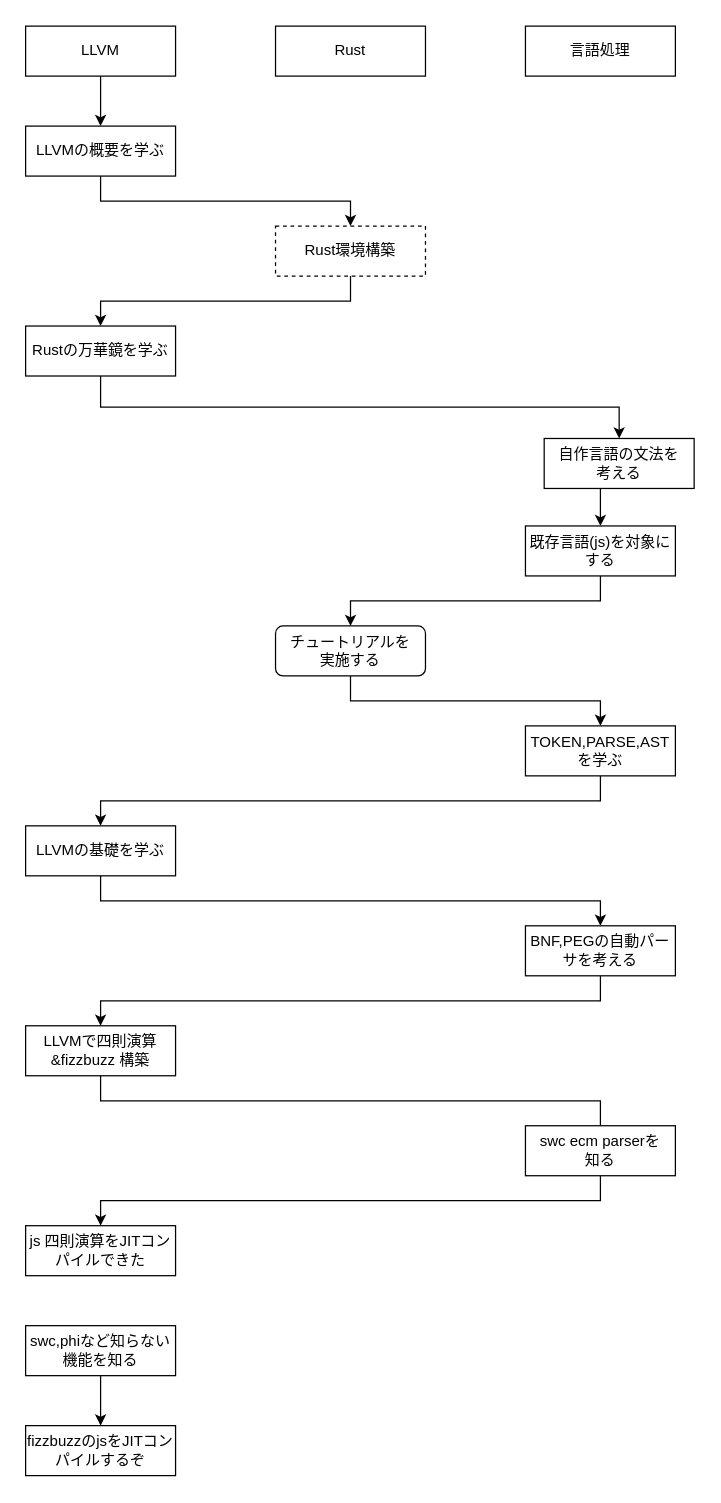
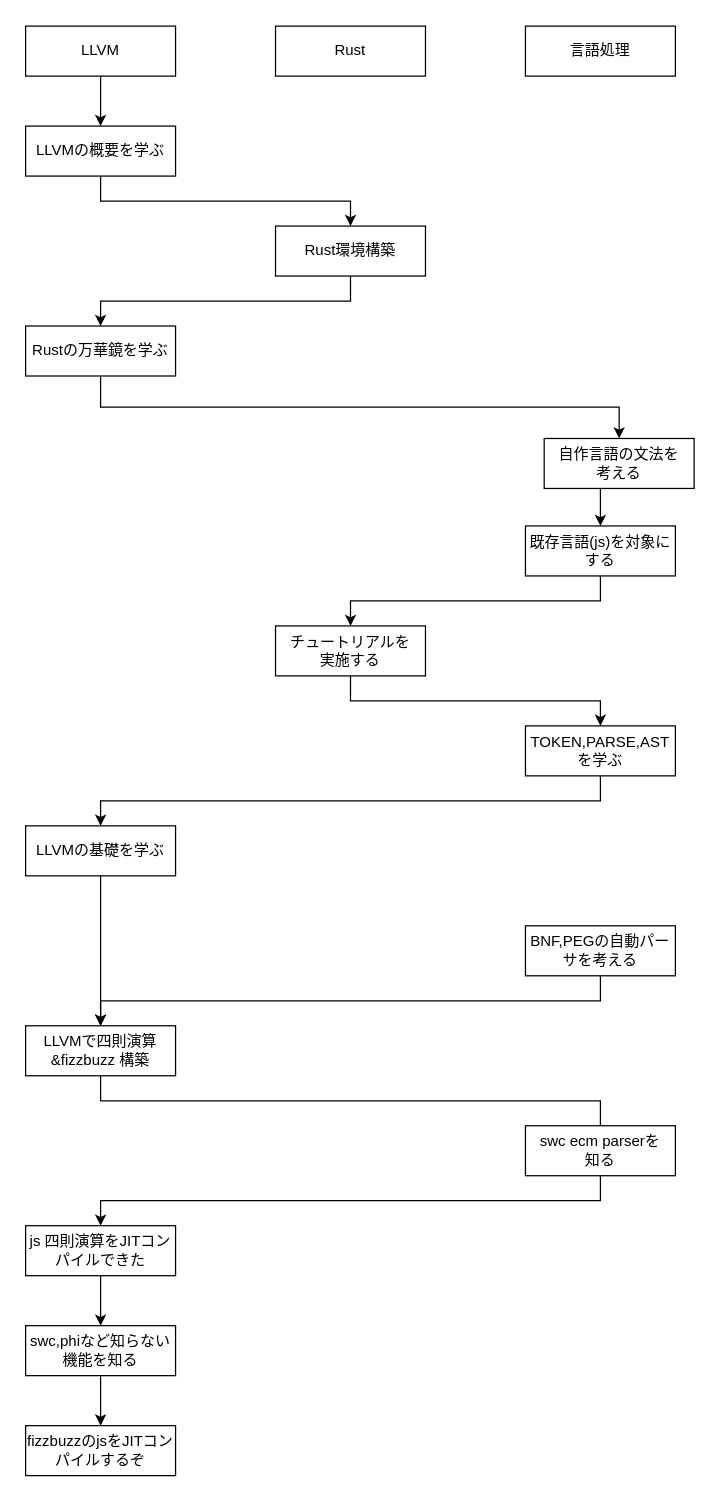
- <mxCell id="9" value="Rust環境構築" style="rounded=0;whiteSpace=wrap;html=1;dashed=1;" vertex="1" parent="1"><mxGeometry x="220" y="180" width="120" height="40" as="geometry" /></mxCell>
+ <mxCell id="9" value="Rust環境構築" style="rounded=0;whiteSpace=wrap;html=1;" vertex="1" parent="1"><mxGeometry x="220" y="180" width="120" height="40" as="geometry" /></mxCell>
- <mxCell id="32" value="チュートリアルを&lt;br&gt;実施する" style="whiteSpace=wrap;html=1;rounded=1;" vertex="1" parent="1"><mxGeometry x="220" y="500" width="120" height="40" as="geometry" /></mxCell>
+ <mxCell id="32" value="チュートリアルを&lt;br&gt;実施する" style="rounded=0;whiteSpace=wrap;html=1;" vertex="1" parent="1"><mxGeometry x="220" y="500" width="120" height="40" as="geometry" /></mxCell>
- <mxCell id="18" style="edgeStyle=orthogonalEdgeStyle;rounded=0;orthogonalLoop=1;jettySize=auto;html=1;exitX=0.5;exitY=1;exitDx=0;exitDy=0;entryX=0.5;entryY=0;entryDx=0;entryDy=0;" edge="1" parent="1" source="19" target="21"><mxGeometry relative="1" as="geometry" /></mxCell>
+ <mxCell id="18" style="edgeStyle=orthogonalEdgeStyle;rounded=0;orthogonalLoop=1;jettySize=auto;html=1;exitX=0.5;exitY=1;exitDx=0;exitDy=0;" edge="1" parent="1" source="19" target="23"><mxGeometry relative="1" as="geometry" /></mxCell>
+ <mxCell id="26" style="edgeStyle=orthogonalEdgeStyle;rounded=0;orthogonalLoop=1;jettySize=auto;html=1;exitX=0.5;exitY=1;exitDx=0;exitDy=0;entryX=0.5;entryY=0;entryDx=0;entryDy=0;" edge="1" parent="1" source="27" target="29"><mxGeometry relative="1" as="geometry" /></mxCell>
